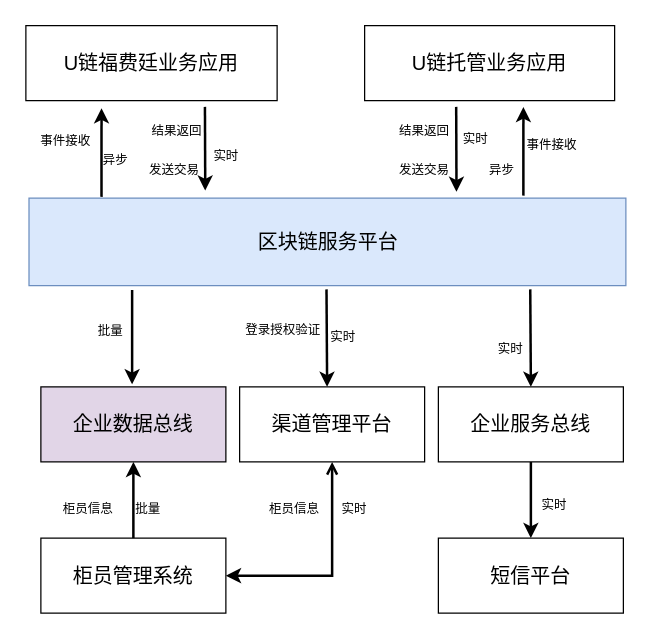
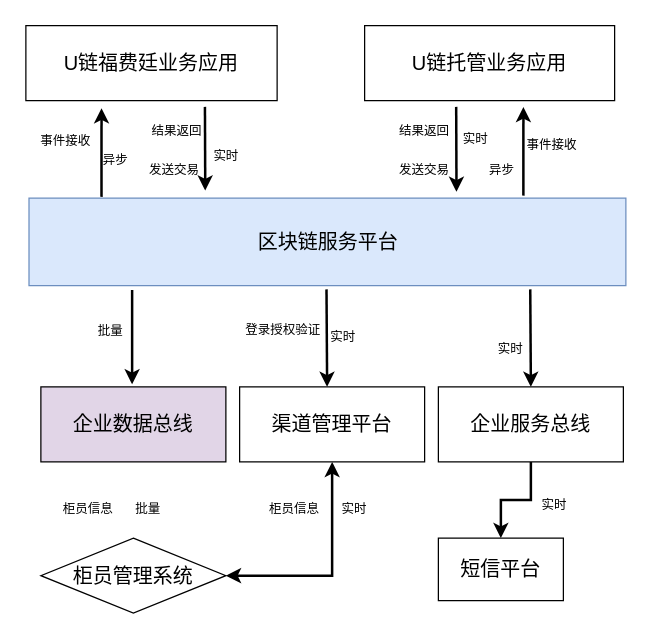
- <mxCell id="8" style="edgeStyle=orthogonalEdgeStyle;rounded=0;orthogonalLoop=1;jettySize=auto;html=1;exitX=1;exitY=0.5;exitDx=0;exitDy=0;entryX=0.5;entryY=1;entryDx=0;entryDy=0;strokeColor=#000000;strokeWidth=2;fontSize=10;fillColor=#f8cecc;startArrow=classic;startFill=1;endArrow=open;" edge="1" parent="1" source="9" target="10"><mxGeometry relative="1" as="geometry" /></mxCell>
+ <mxCell id="8" style="edgeStyle=orthogonalEdgeStyle;rounded=0;orthogonalLoop=1;jettySize=auto;html=1;exitX=1;exitY=0.5;exitDx=0;exitDy=0;entryX=0.5;entryY=1;entryDx=0;entryDy=0;strokeColor=#000000;strokeWidth=2;fontSize=10;fillColor=#f8cecc;startArrow=classic;startFill=1;" edge="1" parent="1" source="9" target="10"><mxGeometry relative="1" as="geometry" /></mxCell>
- <mxCell id="18" value="" style="endArrow=classic;html=1;strokeColor=#000000;strokeWidth=2;fontSize=10;entryX=0.5;entryY=1;entryDx=0;entryDy=0;exitX=0.5;exitY=0;exitDx=0;exitDy=0;fillColor=#f8cecc;" edge="1" parent="1" source="9" target="5"><mxGeometry width="50" height="50" relative="1" as="geometry"><mxPoint x="87.5" y="444" as="sourcePoint" /><mxPoint x="137.5" y="394" as="targetPoint" /></mxGeometry></mxCell>
- <mxCell id="9" value="柜员管理系统" style="rounded=0;whiteSpace=wrap;html=1;fontSize=16;" vertex="1" parent="1"><mxGeometry x="32" y="430" width="148" height="60" as="geometry" /></mxCell>
+ <mxCell id="9" value="柜员管理系统" style="rhombus;whiteSpace=wrap;html=1;fontSize=16;" vertex="1" parent="1"><mxGeometry x="32" y="430" width="148" height="60" as="geometry" /></mxCell>
- <mxCell id="11" value="短信平台" style="rounded=0;whiteSpace=wrap;html=1;fontSize=16;" vertex="1" parent="1"><mxGeometry x="350" y="430" width="148" height="60" as="geometry" /></mxCell>
+ <mxCell id="11" value="短信平台" style="rounded=0;whiteSpace=wrap;html=1;fontSize=16;" vertex="1" parent="1"><mxGeometry x="350" y="430" width="100" height="50" as="geometry" /></mxCell>
